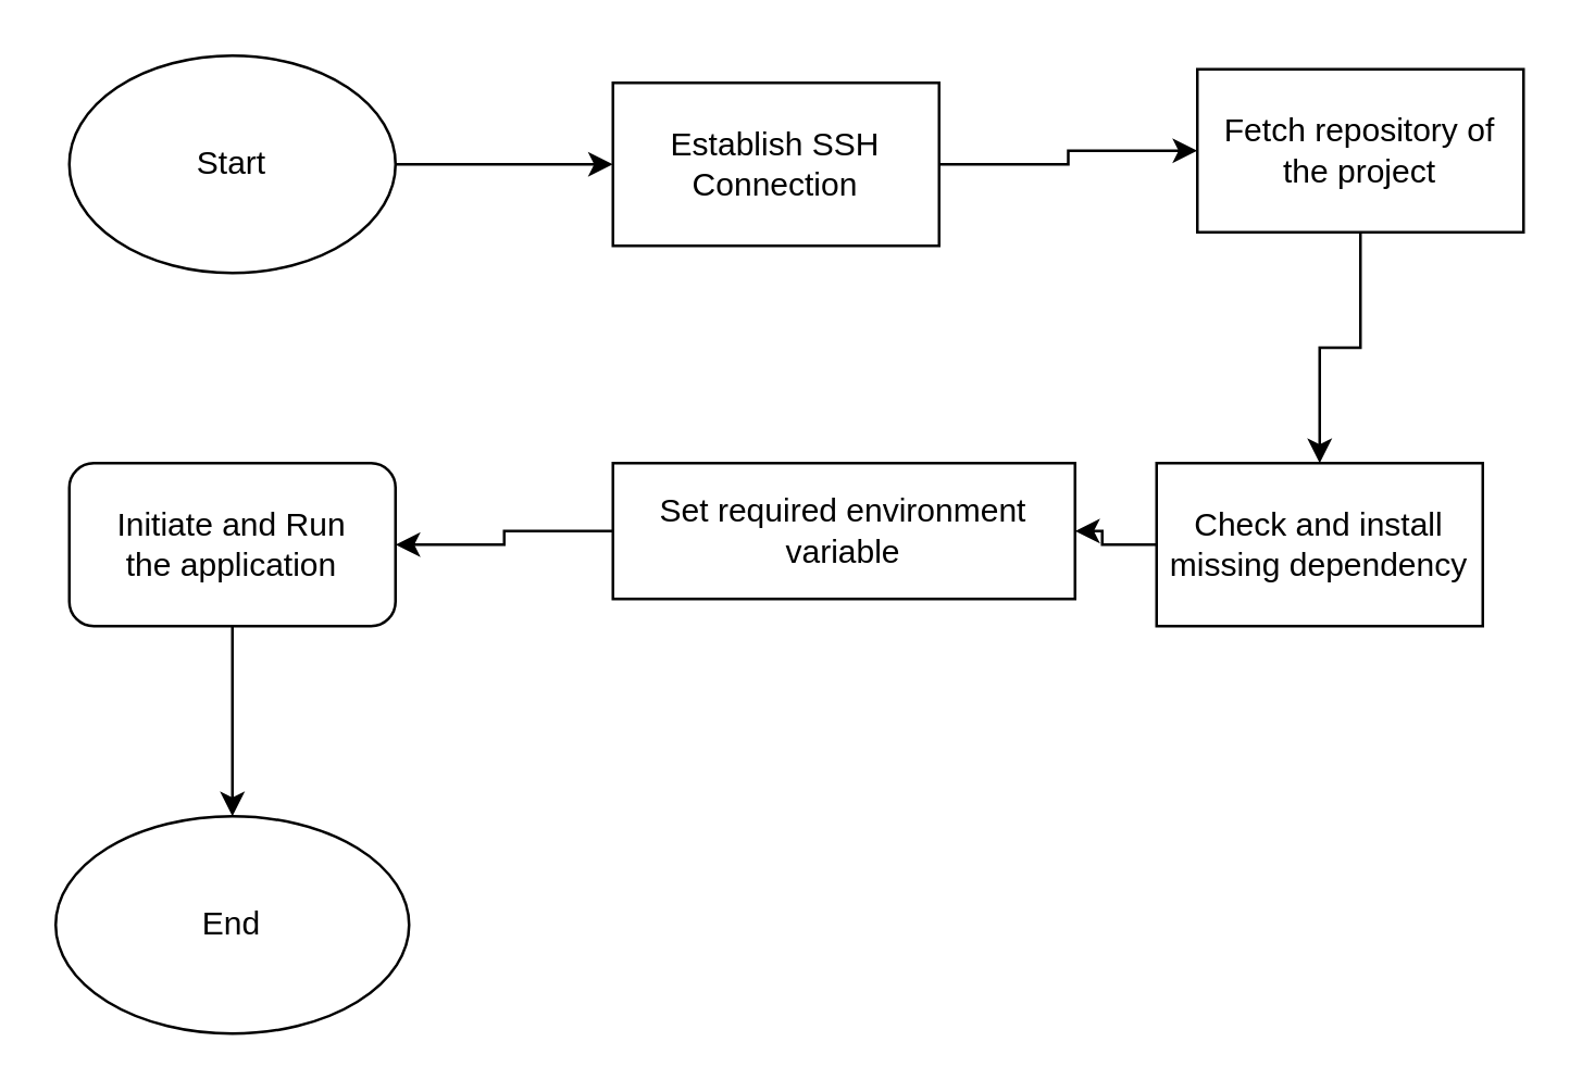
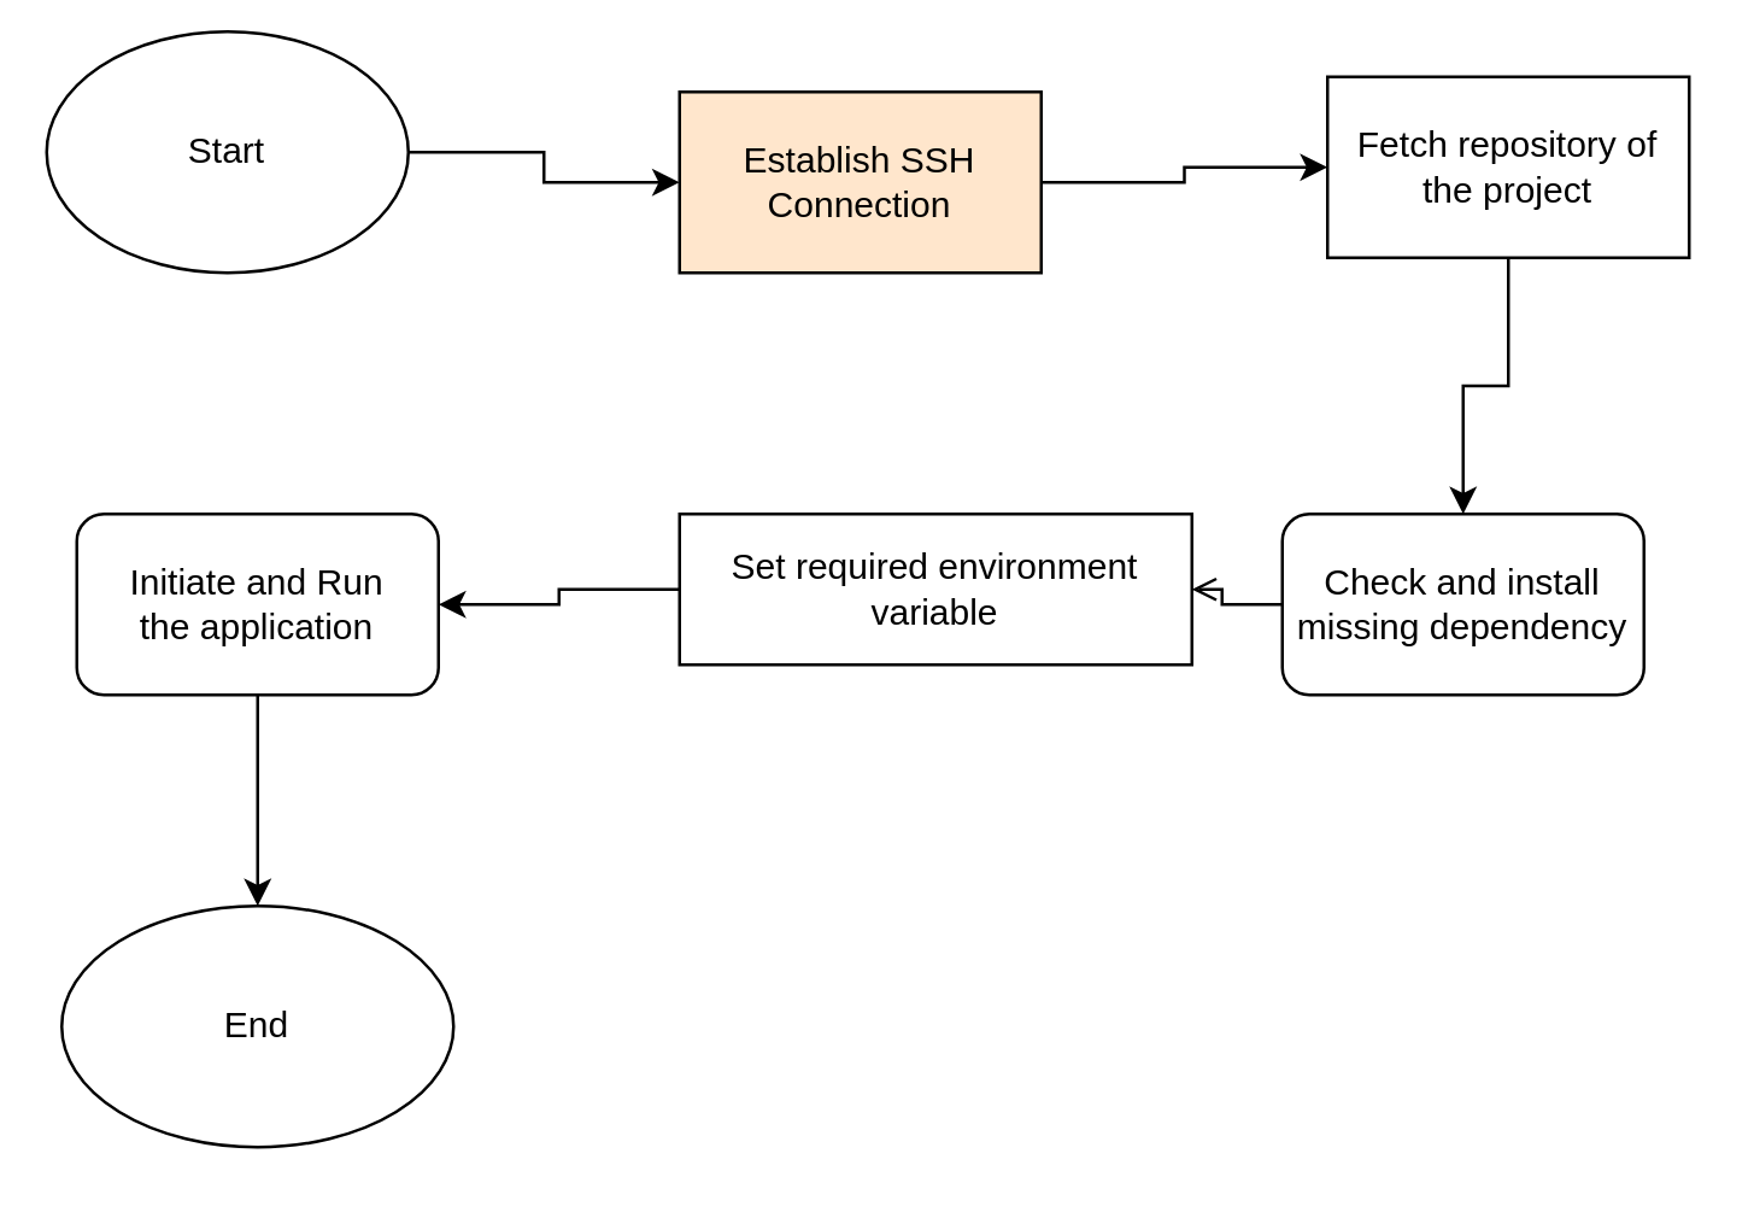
- <mxCell id="3" value="Start" style="ellipse;whiteSpace=wrap;html=1;" vertex="1" parent="1"><mxGeometry x="25" y="20" width="120" height="80" as="geometry" /></mxCell>
+ <mxCell id="3" value="Start" style="ellipse;whiteSpace=wrap;html=1;" vertex="1" parent="1"><mxGeometry x="15" y="10" width="120" height="80" as="geometry" /></mxCell>
- <mxCell id="5" value="Establish SSH Connection" style="whiteSpace=wrap;html=1;" vertex="1" parent="1"><mxGeometry x="225" y="30" width="120" height="60" as="geometry" /></mxCell>
+ <mxCell id="5" value="Establish SSH Connection" style="whiteSpace=wrap;html=1;fillColor=#ffe6cc;" vertex="1" parent="1"><mxGeometry x="225" y="30" width="120" height="60" as="geometry" /></mxCell>
- <mxCell id="8" value="" style="edgeStyle=orthogonalEdgeStyle;rounded=0;orthogonalLoop=1;jettySize=auto;html=1;" edge="1" parent="1" source="9" target="11"><mxGeometry relative="1" as="geometry" /></mxCell>
+ <mxCell id="8" value="" style="edgeStyle=orthogonalEdgeStyle;rounded=0;orthogonalLoop=1;jettySize=auto;html=1;endArrow=open;" edge="1" parent="1" source="9" target="11"><mxGeometry relative="1" as="geometry" /></mxCell>
- <mxCell id="9" value="Check and install missing dependency" style="whiteSpace=wrap;html=1;" vertex="1" parent="1"><mxGeometry x="425" y="170" width="120" height="60" as="geometry" /></mxCell>
+ <mxCell id="9" value="Check and install missing dependency" style="whiteSpace=wrap;html=1;rounded=1;" vertex="1" parent="1"><mxGeometry x="425" y="170" width="120" height="60" as="geometry" /></mxCell>
